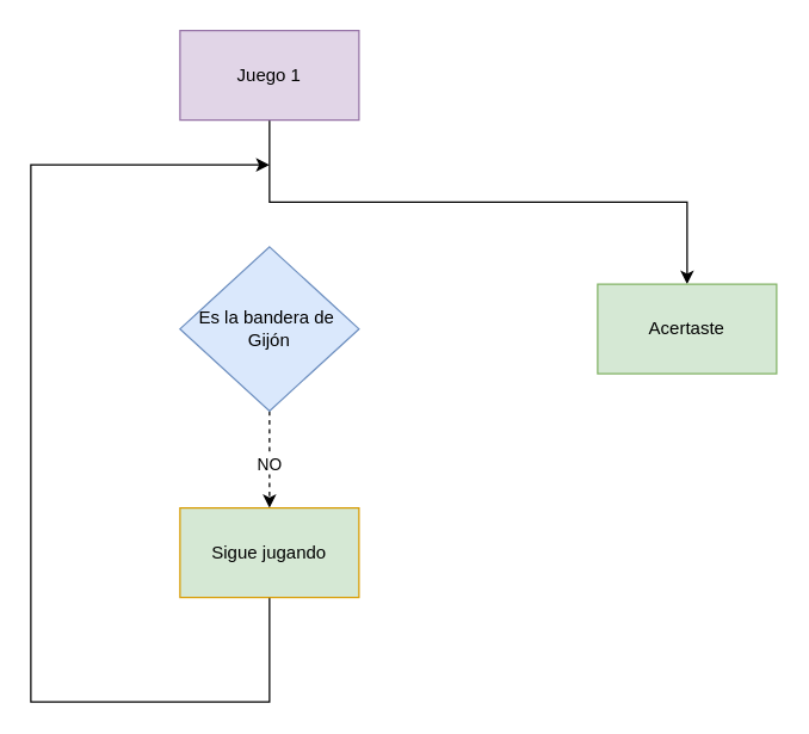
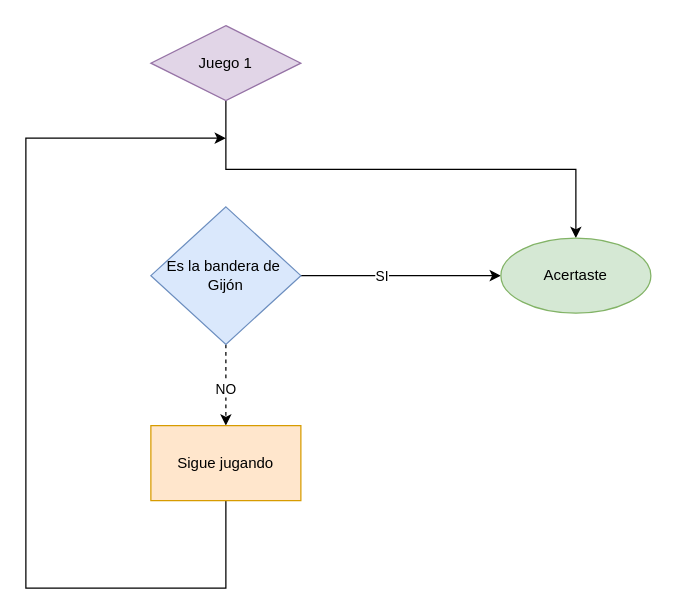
- <mxCell id="3" value="Juego 1" style="rounded=0;whiteSpace=wrap;html=1;fillColor=#e1d5e7;strokeColor=#9673a6;" parent="1" vertex="1"><mxGeometry x="120" y="20" width="120" height="60" as="geometry" /></mxCell>
+ <mxCell id="3" value="Juego 1" style="rhombus;whiteSpace=wrap;html=1;fillColor=#e1d5e7;strokeColor=#9673a6;" parent="1" vertex="1"><mxGeometry x="120" y="20" width="120" height="60" as="geometry" /></mxCell>
+ <mxCell id="6" style="edgeStyle=orthogonalEdgeStyle;rounded=0;orthogonalLoop=1;jettySize=auto;html=1;exitX=1;exitY=0.5;exitDx=0;exitDy=0;entryX=0;entryY=0.5;entryDx=0;entryDy=0;" parent="1" source="8" target="11" edge="1"><mxGeometry relative="1" as="geometry" /></mxCell>
+ <mxCell id="7" value="SI" style="edgeLabel;html=1;align=center;verticalAlign=middle;resizable=0;points=[];" parent="6" vertex="1" connectable="0"><mxGeometry x="-0.2" relative="1" as="geometry"><mxPoint as="offset" /></mxGeometry></mxCell>
- <mxCell id="11" value="Acertaste" style="rounded=0;whiteSpace=wrap;html=1;fillColor=#d5e8d4;strokeColor=#82b366;" parent="1" vertex="1"><mxGeometry x="400" y="190" width="120" height="60" as="geometry" /></mxCell>
+ <mxCell id="11" value="Acertaste" style="ellipse;whiteSpace=wrap;html=1;fillColor=#d5e8d4;strokeColor=#82b366;" parent="1" vertex="1"><mxGeometry x="400" y="190" width="120" height="60" as="geometry" /></mxCell>
- <mxCell id="10" value="Sigue jugando" style="rounded=0;whiteSpace=wrap;html=1;fillColor=#d5e8d4;strokeColor=#d79b00;" parent="1" vertex="1"><mxGeometry x="120" y="340" width="120" height="60" as="geometry" /></mxCell>
+ <mxCell id="10" value="Sigue jugando" style="rounded=0;whiteSpace=wrap;html=1;fillColor=#ffe6cc;strokeColor=#d79b00;" parent="1" vertex="1"><mxGeometry x="120" y="340" width="120" height="60" as="geometry" /></mxCell>
